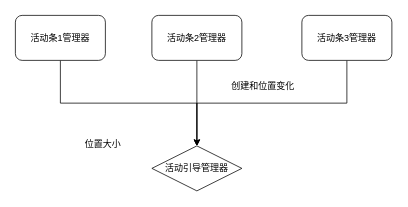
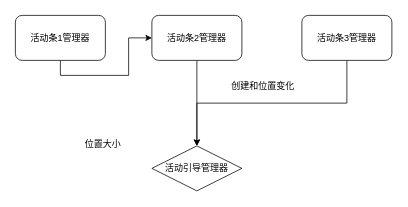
- <mxCell id="2" style="edgeStyle=orthogonalEdgeStyle;rounded=0;orthogonalLoop=1;jettySize=auto;html=1;exitX=0.5;exitY=1;exitDx=0;exitDy=0;" edge="1" parent="1" source="3" target="8"><mxGeometry relative="1" as="geometry" /></mxCell>
+ <mxCell id="2" style="edgeStyle=orthogonalEdgeStyle;rounded=0;orthogonalLoop=1;jettySize=auto;html=1;exitX=0.5;exitY=1;exitDx=0;exitDy=0;" edge="1" parent="1" source="3" target="7"><mxGeometry relative="1" as="geometry" /></mxCell>
